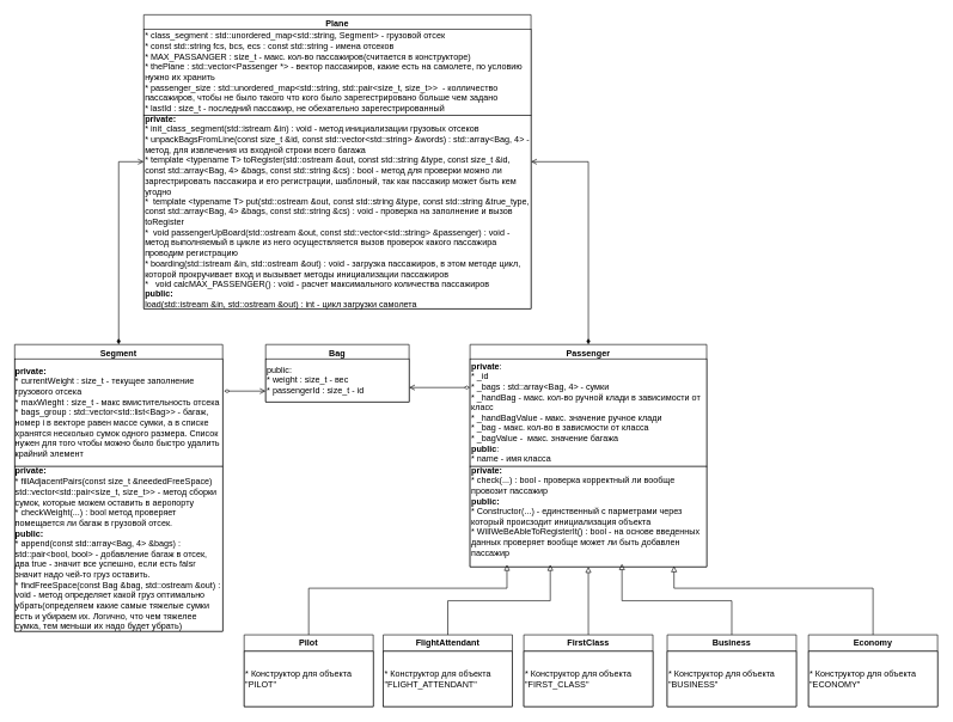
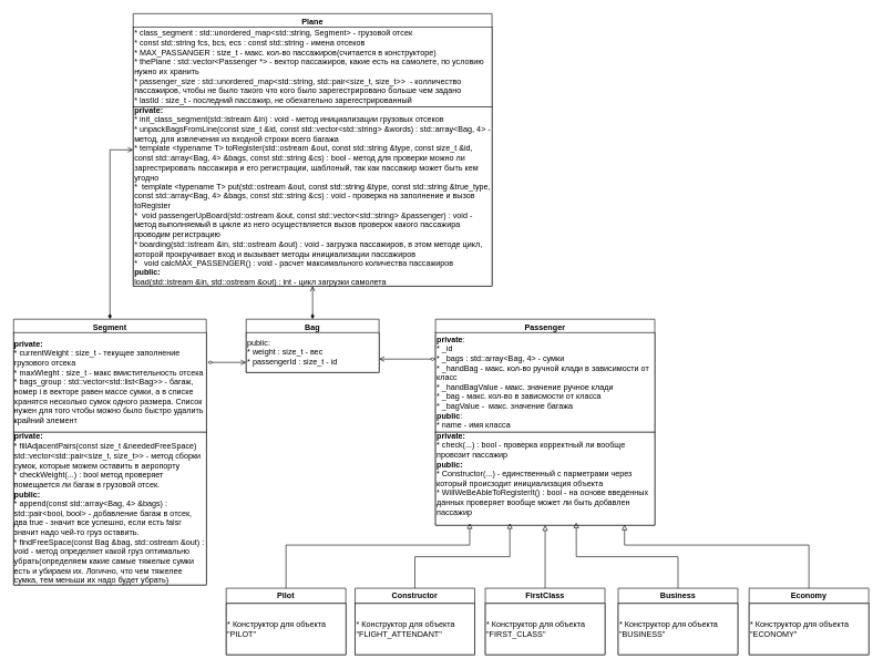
- <mxCell id="2" style="edgeStyle=orthogonalEdgeStyle;rounded=0;orthogonalLoop=1;jettySize=auto;html=1;entryX=1;entryY=0.5;entryDx=0;entryDy=0;startArrow=diamondThin;startFill=1;endArrow=open;endFill=0;" edge="1" parent="1" source="3" target="29"><mxGeometry relative="1" as="geometry" /></mxCell>
+ <mxCell id="7" style="edgeStyle=orthogonalEdgeStyle;rounded=0;orthogonalLoop=1;jettySize=auto;html=1;entryX=0.5;entryY=1;entryDx=0;entryDy=0;startArrow=diamondThin;startFill=1;endArrow=open;endFill=0;" edge="1" parent="1" source="8" target="29"><mxGeometry relative="1" as="geometry" /></mxCell>
- <mxCell id="12" value="FlightAttendant" style="swimlane;whiteSpace=wrap;html=1;" vertex="1" parent="1"><mxGeometry x="534" y="885" width="180" height="100" as="geometry" /></mxCell>
+ <mxCell id="12" value="Constructor" style="swimlane;whiteSpace=wrap;html=1;" vertex="1" parent="1"><mxGeometry x="534" y="885" width="180" height="100" as="geometry" /></mxCell>
